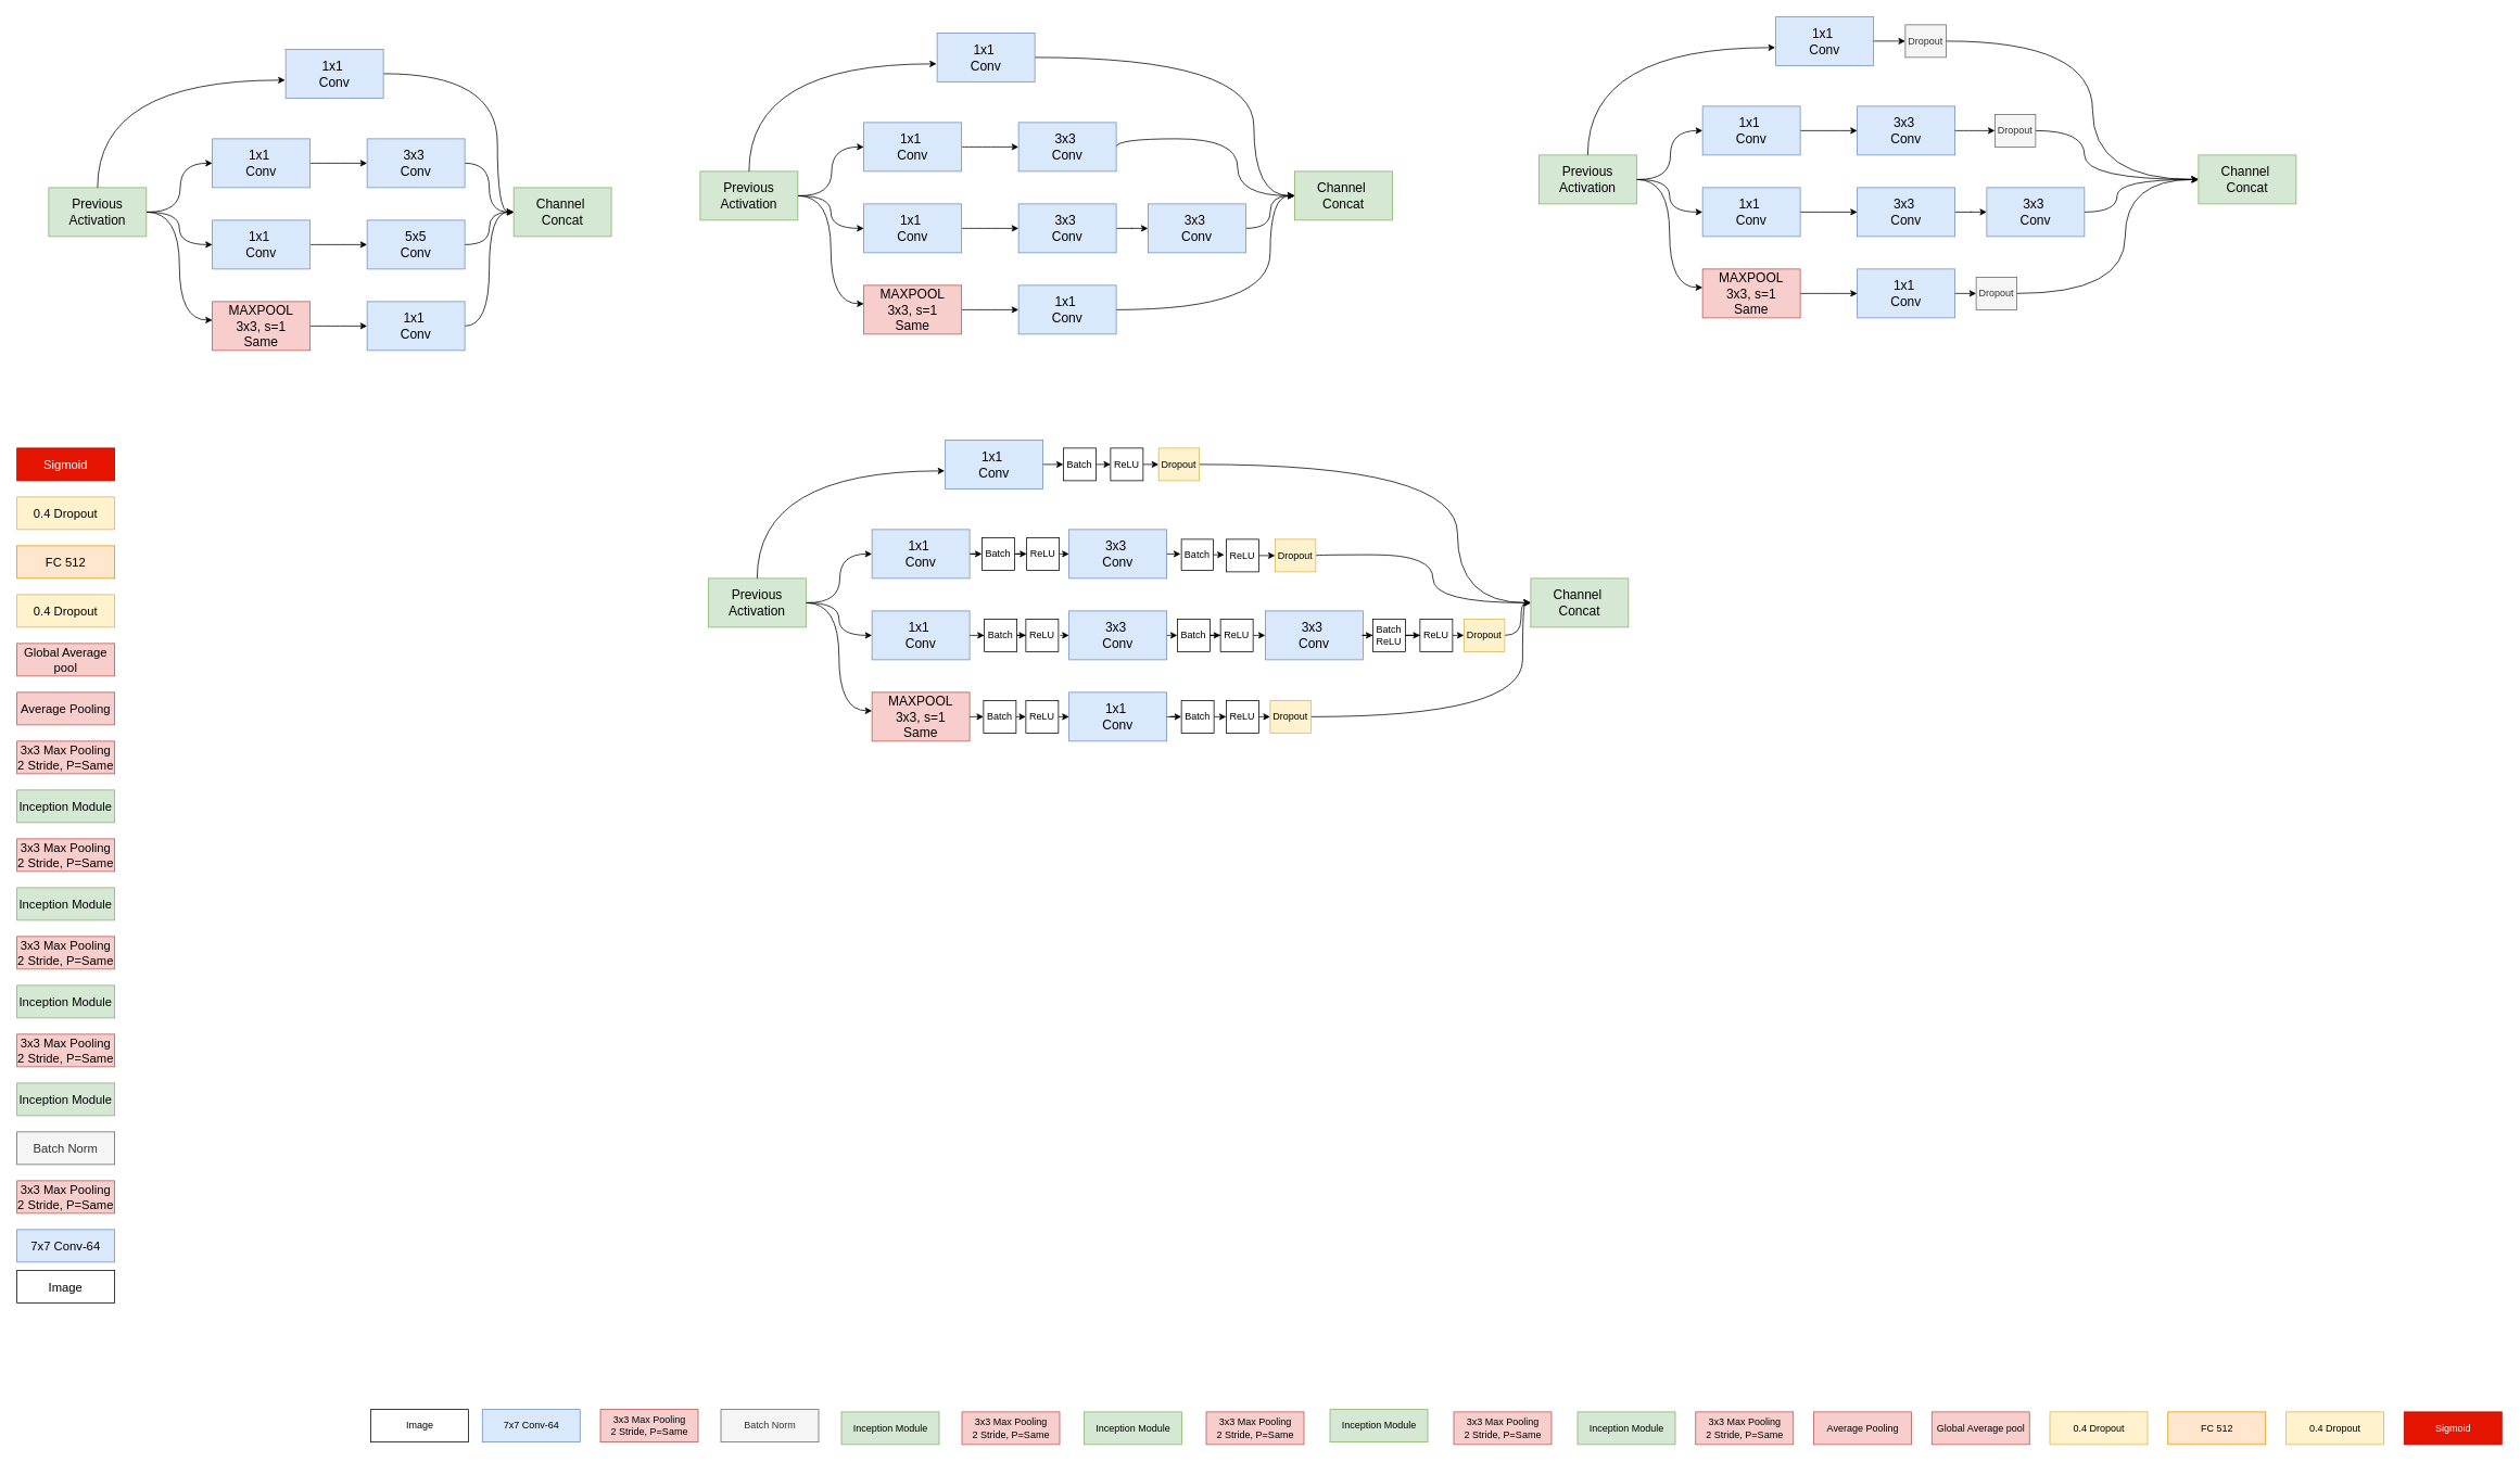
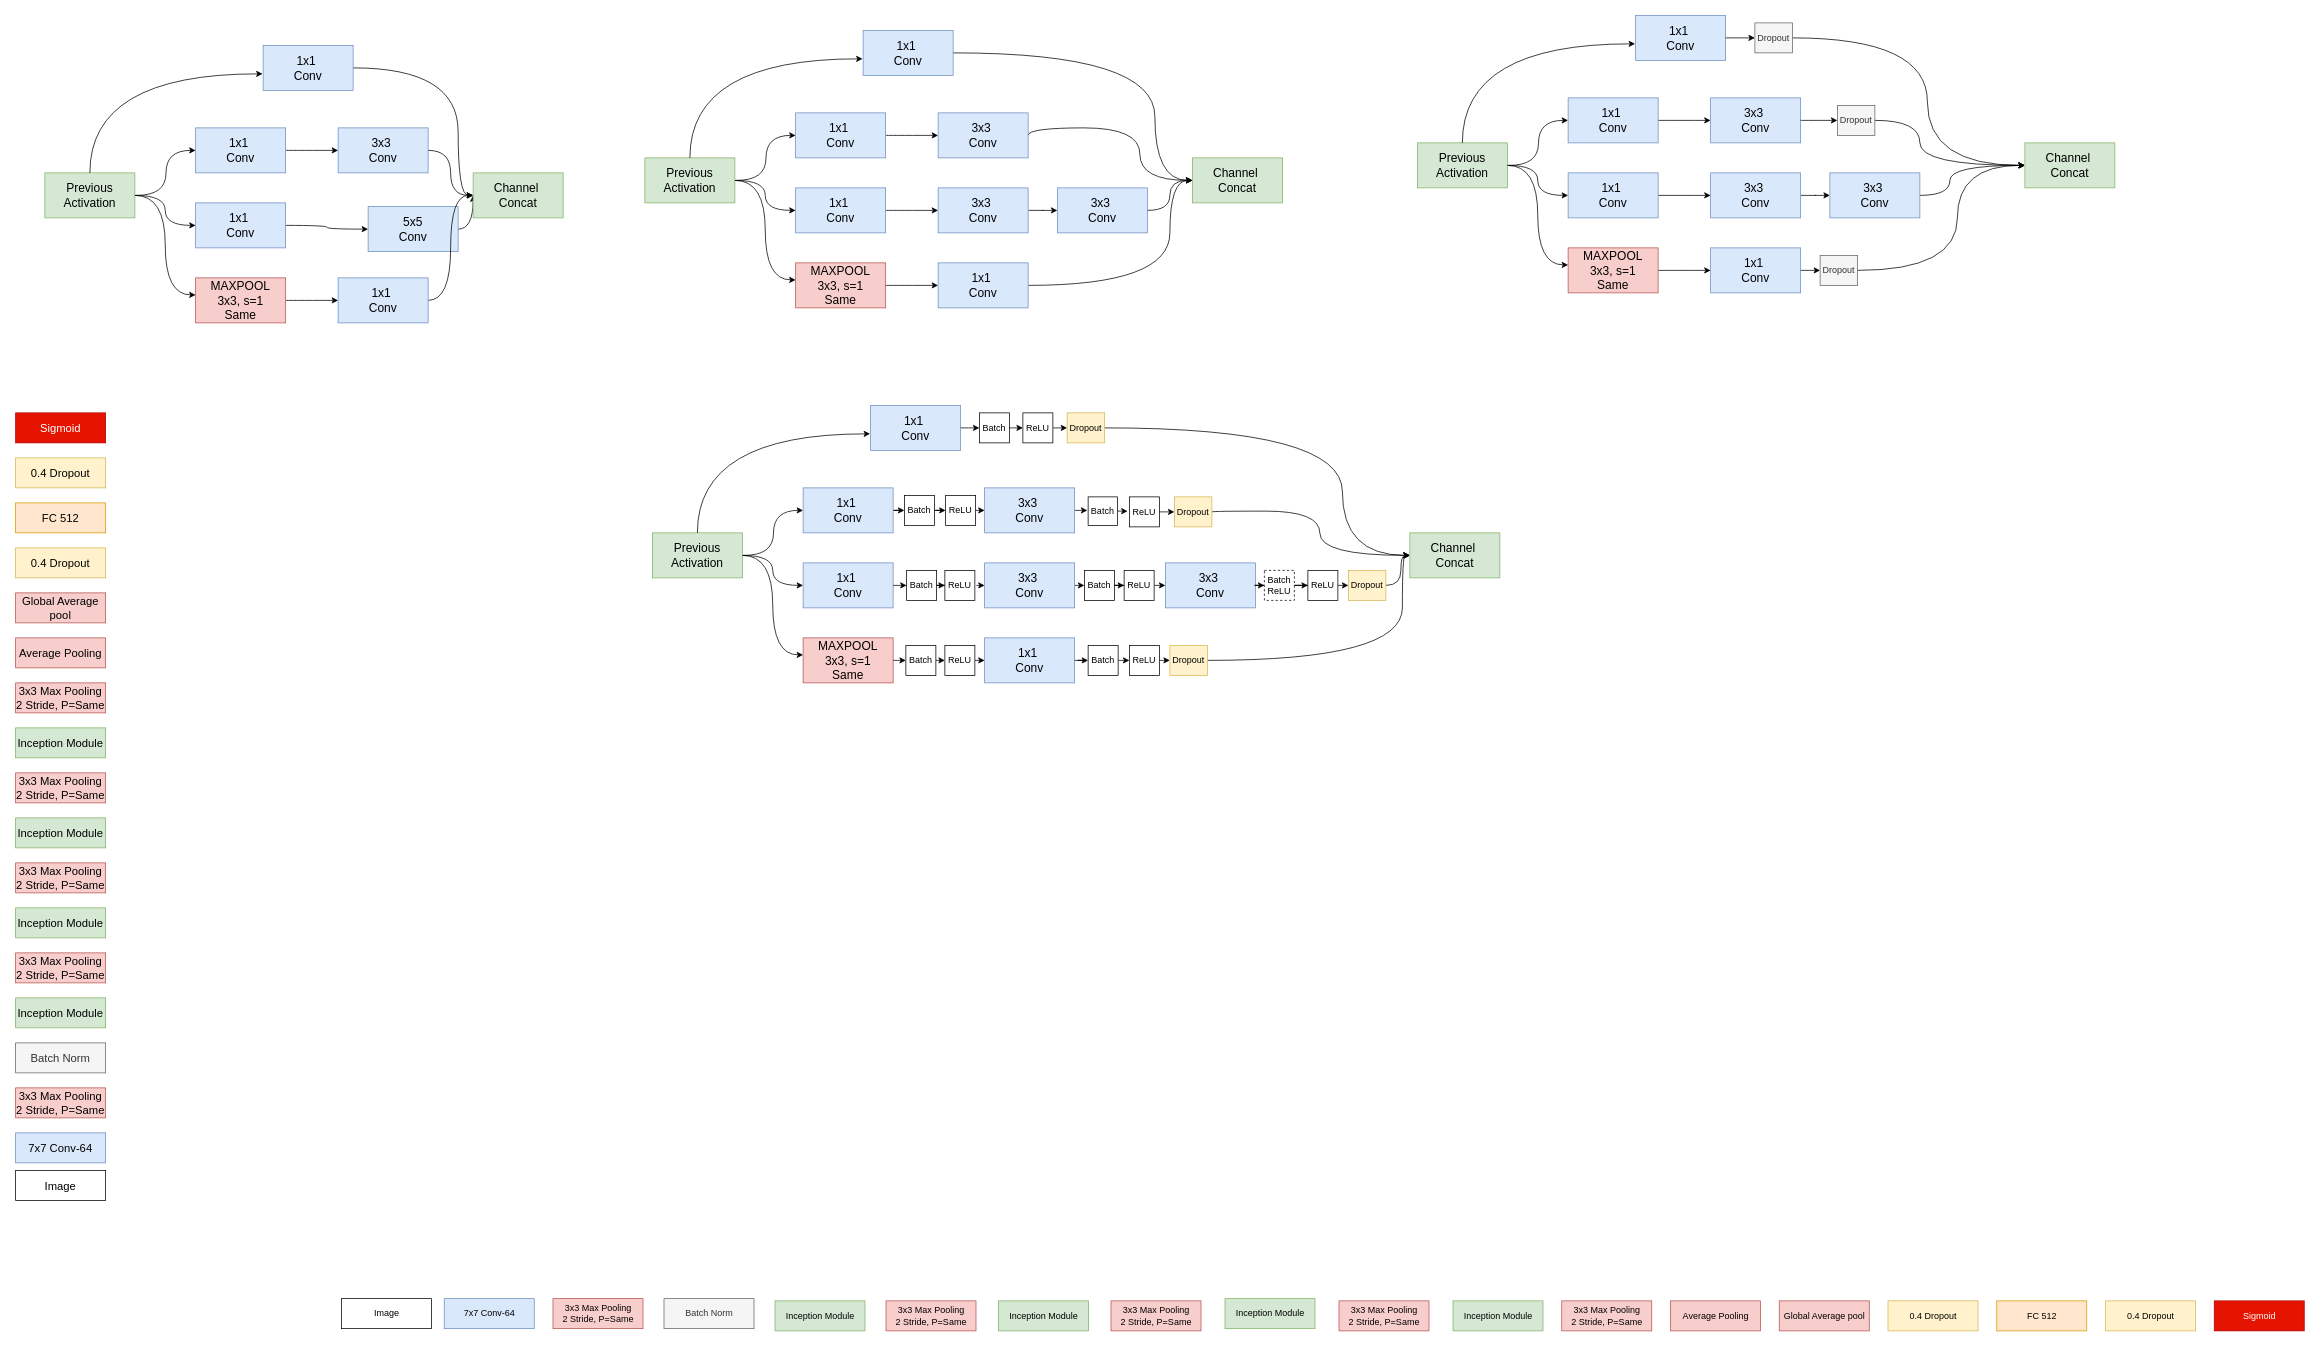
- <mxCell id="16" value="5x5&lt;div style=&quot;font-size: 16px;&quot;&gt;Conv&lt;/div&gt;" style="whiteSpace=wrap;html=1;rounded=0;fillColor=#dae8fc;strokeColor=#6c8ebf;fontSize=16;fontFamily=Helvetica;" parent="1" vertex="1"><mxGeometry x="450" y="270" width="120" height="60" as="geometry" /></mxCell>
+ <mxCell id="16" value="5x5&lt;div style=&quot;font-size: 16px;&quot;&gt;Conv&lt;/div&gt;" style="whiteSpace=wrap;html=1;rounded=0;fillColor=#dae8fc;strokeColor=#6c8ebf;fontSize=16;fontFamily=Helvetica;" parent="1" vertex="1"><mxGeometry x="490" y="275" width="120" height="60" as="geometry" /></mxCell>
- <mxCell id="70" value="&lt;div&gt;Batch&lt;/div&gt;ReLU" style="rounded=0;whiteSpace=wrap;html=1;" parent="1" vertex="1"><mxGeometry x="1685" y="760" width="40" height="40" as="geometry" /></mxCell>
+ <mxCell id="70" value="&lt;div&gt;Batch&lt;/div&gt;ReLU" style="rounded=0;whiteSpace=wrap;html=1;dashed=1;" parent="1" vertex="1"><mxGeometry x="1685" y="760" width="40" height="40" as="geometry" /></mxCell>
